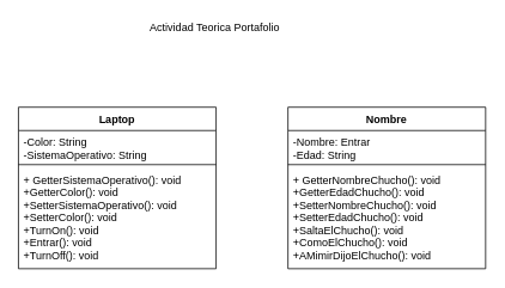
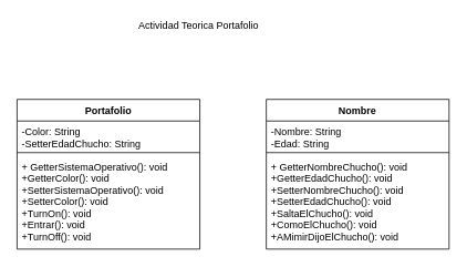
- <mxCell id="2" value="Laptop" style="swimlane;fontStyle=1;align=center;verticalAlign=top;childLayout=stackLayout;horizontal=1;startSize=26;horizontalStack=0;resizeParent=1;resizeParentMax=0;resizeLast=0;collapsible=1;marginBottom=0;" vertex="1" parent="1"><mxGeometry x="20" y="119" width="220" height="180" as="geometry" /></mxCell>
+ <mxCell id="2" value="Portafolio" style="swimlane;fontStyle=1;align=center;verticalAlign=top;childLayout=stackLayout;horizontal=1;startSize=26;horizontalStack=0;resizeParent=1;resizeParentMax=0;resizeLast=0;collapsible=1;marginBottom=0;" vertex="1" parent="1"><mxGeometry x="20" y="119" width="220" height="180" as="geometry" /></mxCell>
- <mxCell id="3" value="-Color: String&#10;-SistemaOperativo: String" style="text;strokeColor=none;fillColor=none;align=left;verticalAlign=top;spacingLeft=4;spacingRight=4;overflow=hidden;rotatable=0;points=[[0,0.5],[1,0.5]];portConstraint=eastwest;" vertex="1" parent="2"><mxGeometry y="26" width="220" height="34" as="geometry" /></mxCell>
+ <mxCell id="3" value="-Color: String&#10;-SetterEdadChucho: String" style="text;strokeColor=none;fillColor=none;align=left;verticalAlign=top;spacingLeft=4;spacingRight=4;overflow=hidden;rotatable=0;points=[[0,0.5],[1,0.5]];portConstraint=eastwest;" vertex="1" parent="2"><mxGeometry y="26" width="220" height="34" as="geometry" /></mxCell>
- <mxCell id="7" value="-Nombre: Entrar&#10;-Edad: String" style="text;strokeColor=none;fillColor=none;align=left;verticalAlign=top;spacingLeft=4;spacingRight=4;overflow=hidden;rotatable=0;points=[[0,0.5],[1,0.5]];portConstraint=eastwest;" vertex="1" parent="6"><mxGeometry y="26" width="220" height="34" as="geometry" /></mxCell>
+ <mxCell id="7" value="-Nombre: String&#10;-Edad: String" style="text;strokeColor=none;fillColor=none;align=left;verticalAlign=top;spacingLeft=4;spacingRight=4;overflow=hidden;rotatable=0;points=[[0,0.5],[1,0.5]];portConstraint=eastwest;" vertex="1" parent="6"><mxGeometry y="26" width="220" height="34" as="geometry" /></mxCell>
